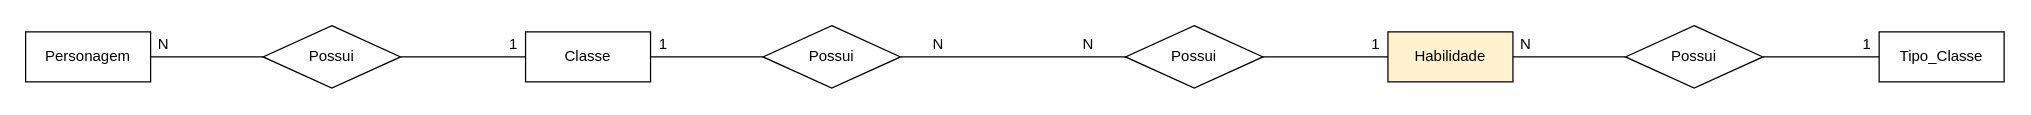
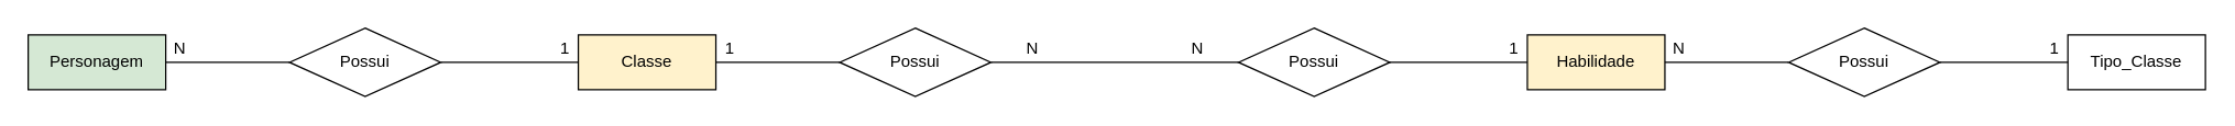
- <mxCell id="2" value="Personagem" style="whiteSpace=wrap;html=1;align=center;" parent="1" vertex="1"><mxGeometry x="20" y="25" width="100" height="40" as="geometry" /></mxCell>
+ <mxCell id="2" value="Personagem" style="whiteSpace=wrap;html=1;align=center;fillColor=#d5e8d4;" parent="1" vertex="1"><mxGeometry x="20" y="25" width="100" height="40" as="geometry" /></mxCell>
- <mxCell id="3" value="Classe" style="whiteSpace=wrap;html=1;align=center;" parent="1" vertex="1"><mxGeometry x="420" y="25" width="100" height="40" as="geometry" /></mxCell>
+ <mxCell id="3" value="Classe" style="whiteSpace=wrap;html=1;align=center;fillColor=#fff2cc;" parent="1" vertex="1"><mxGeometry x="420" y="25" width="100" height="40" as="geometry" /></mxCell>
